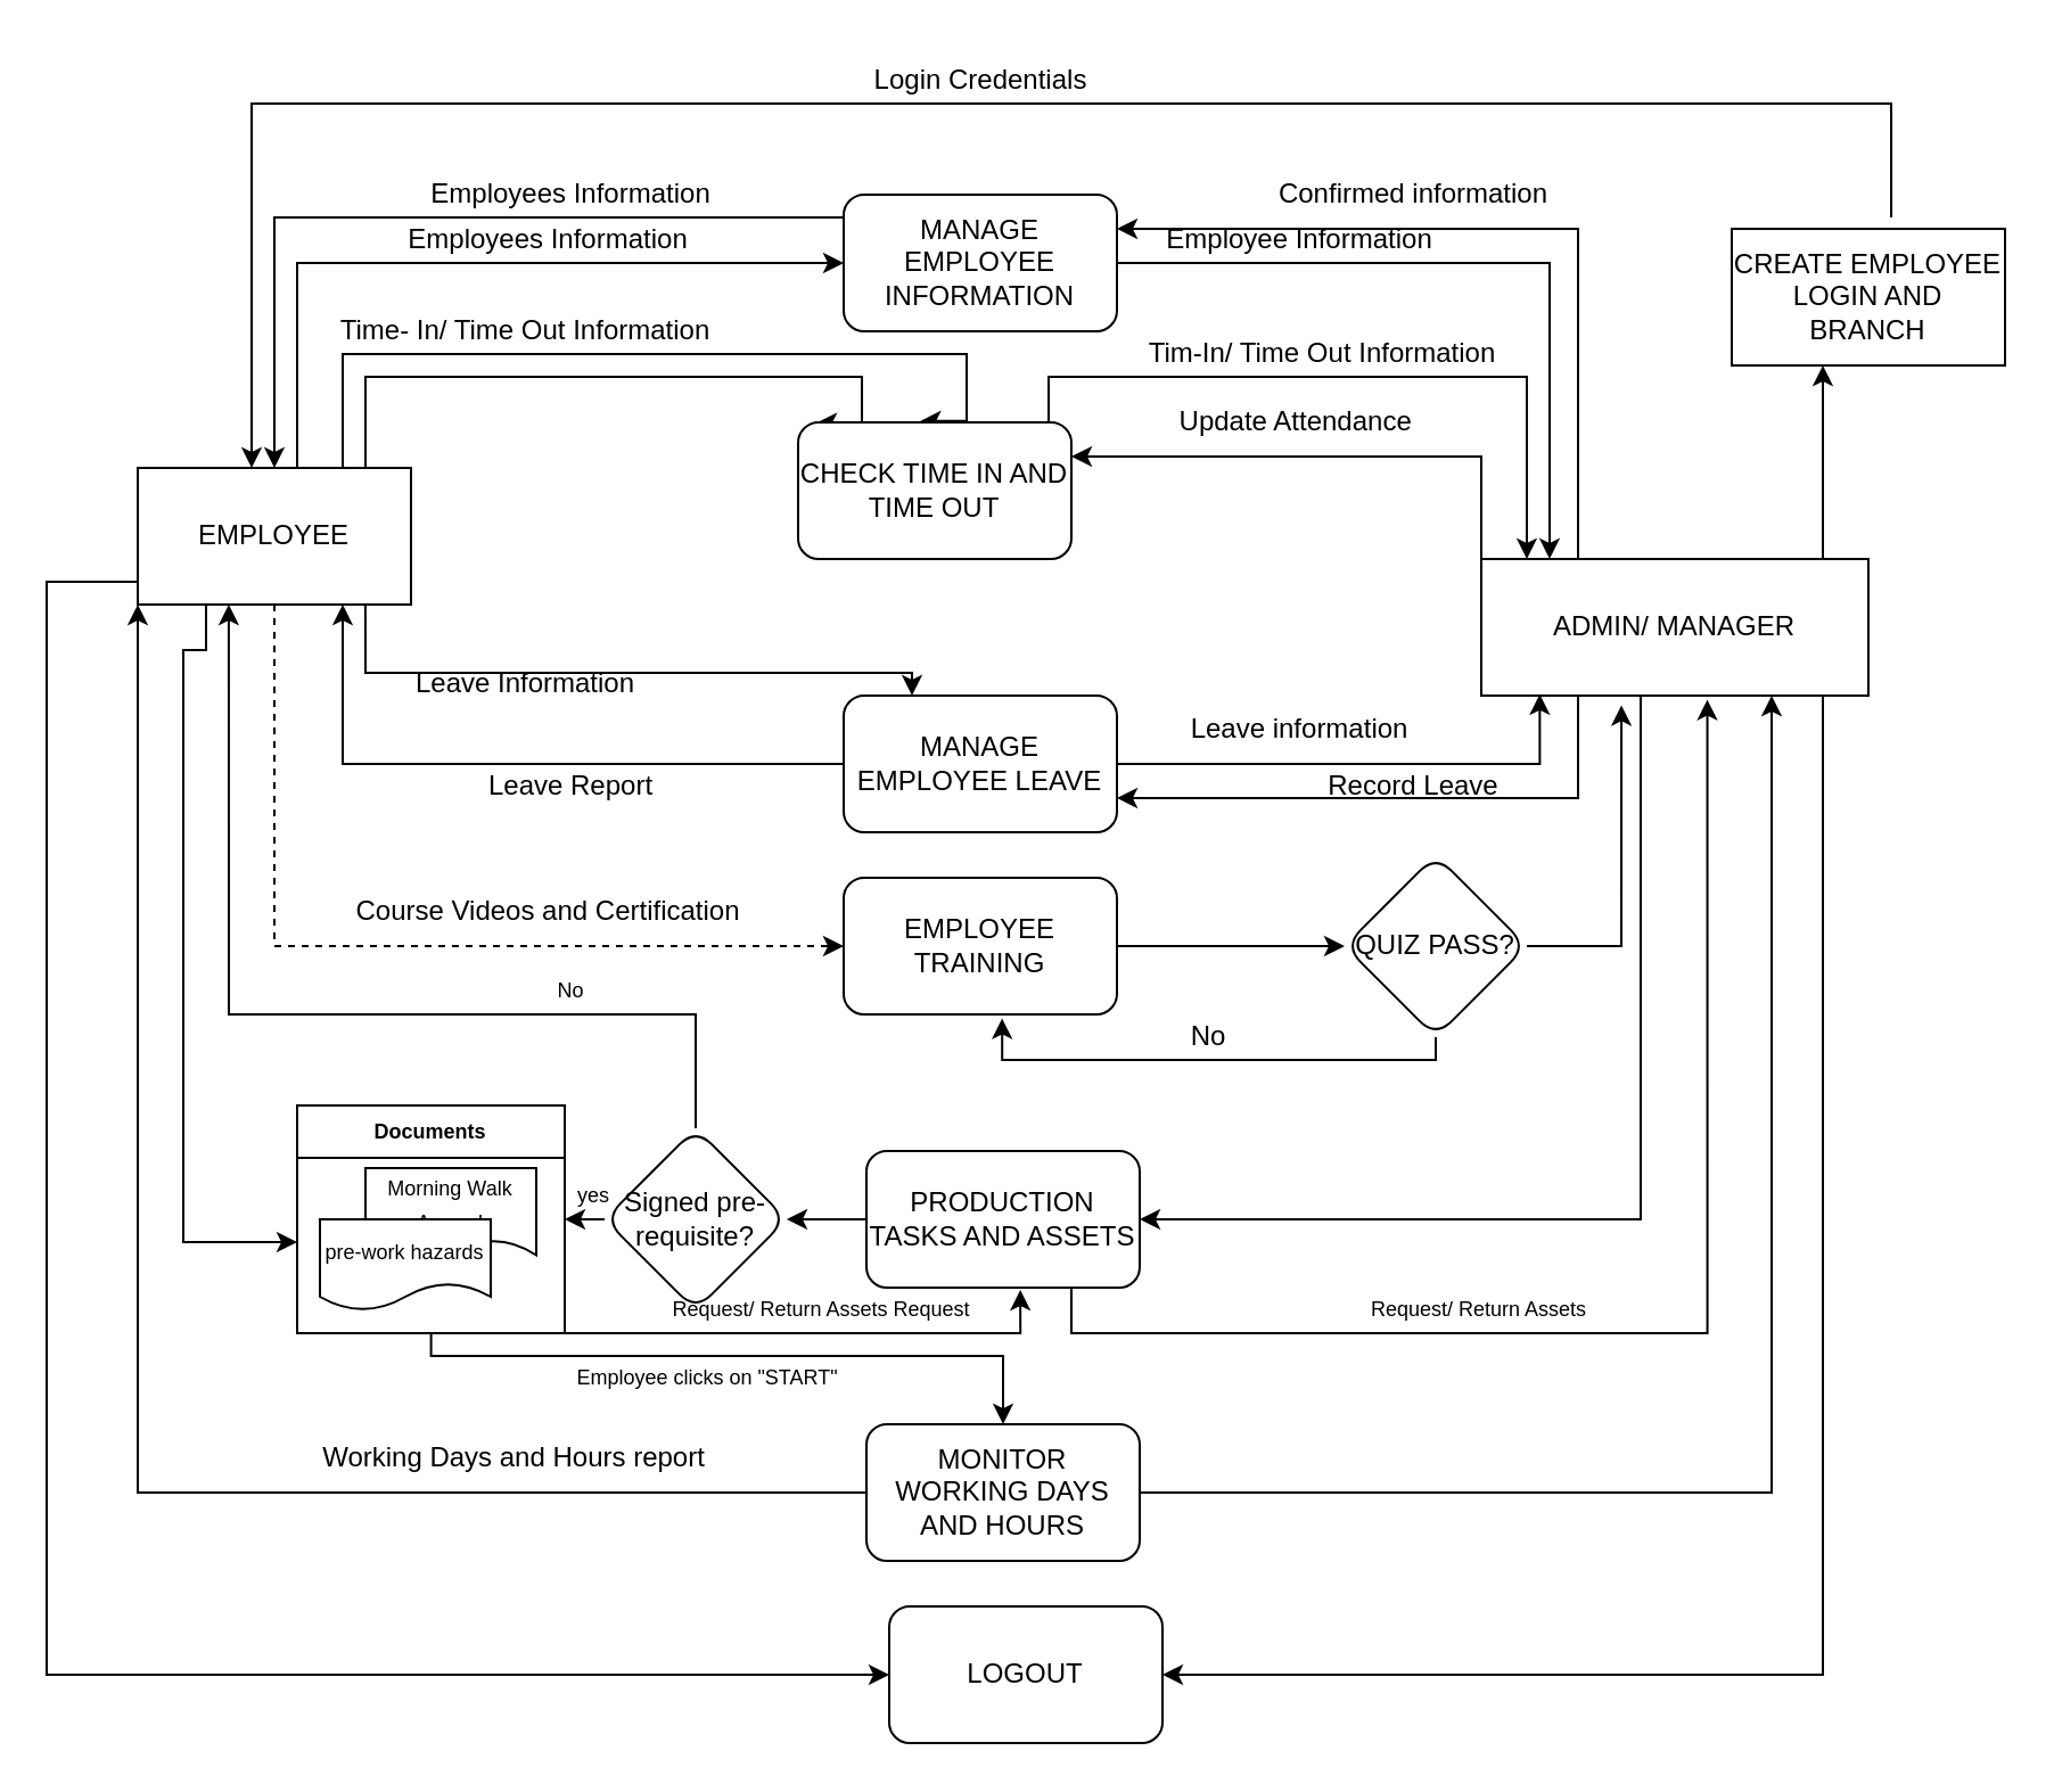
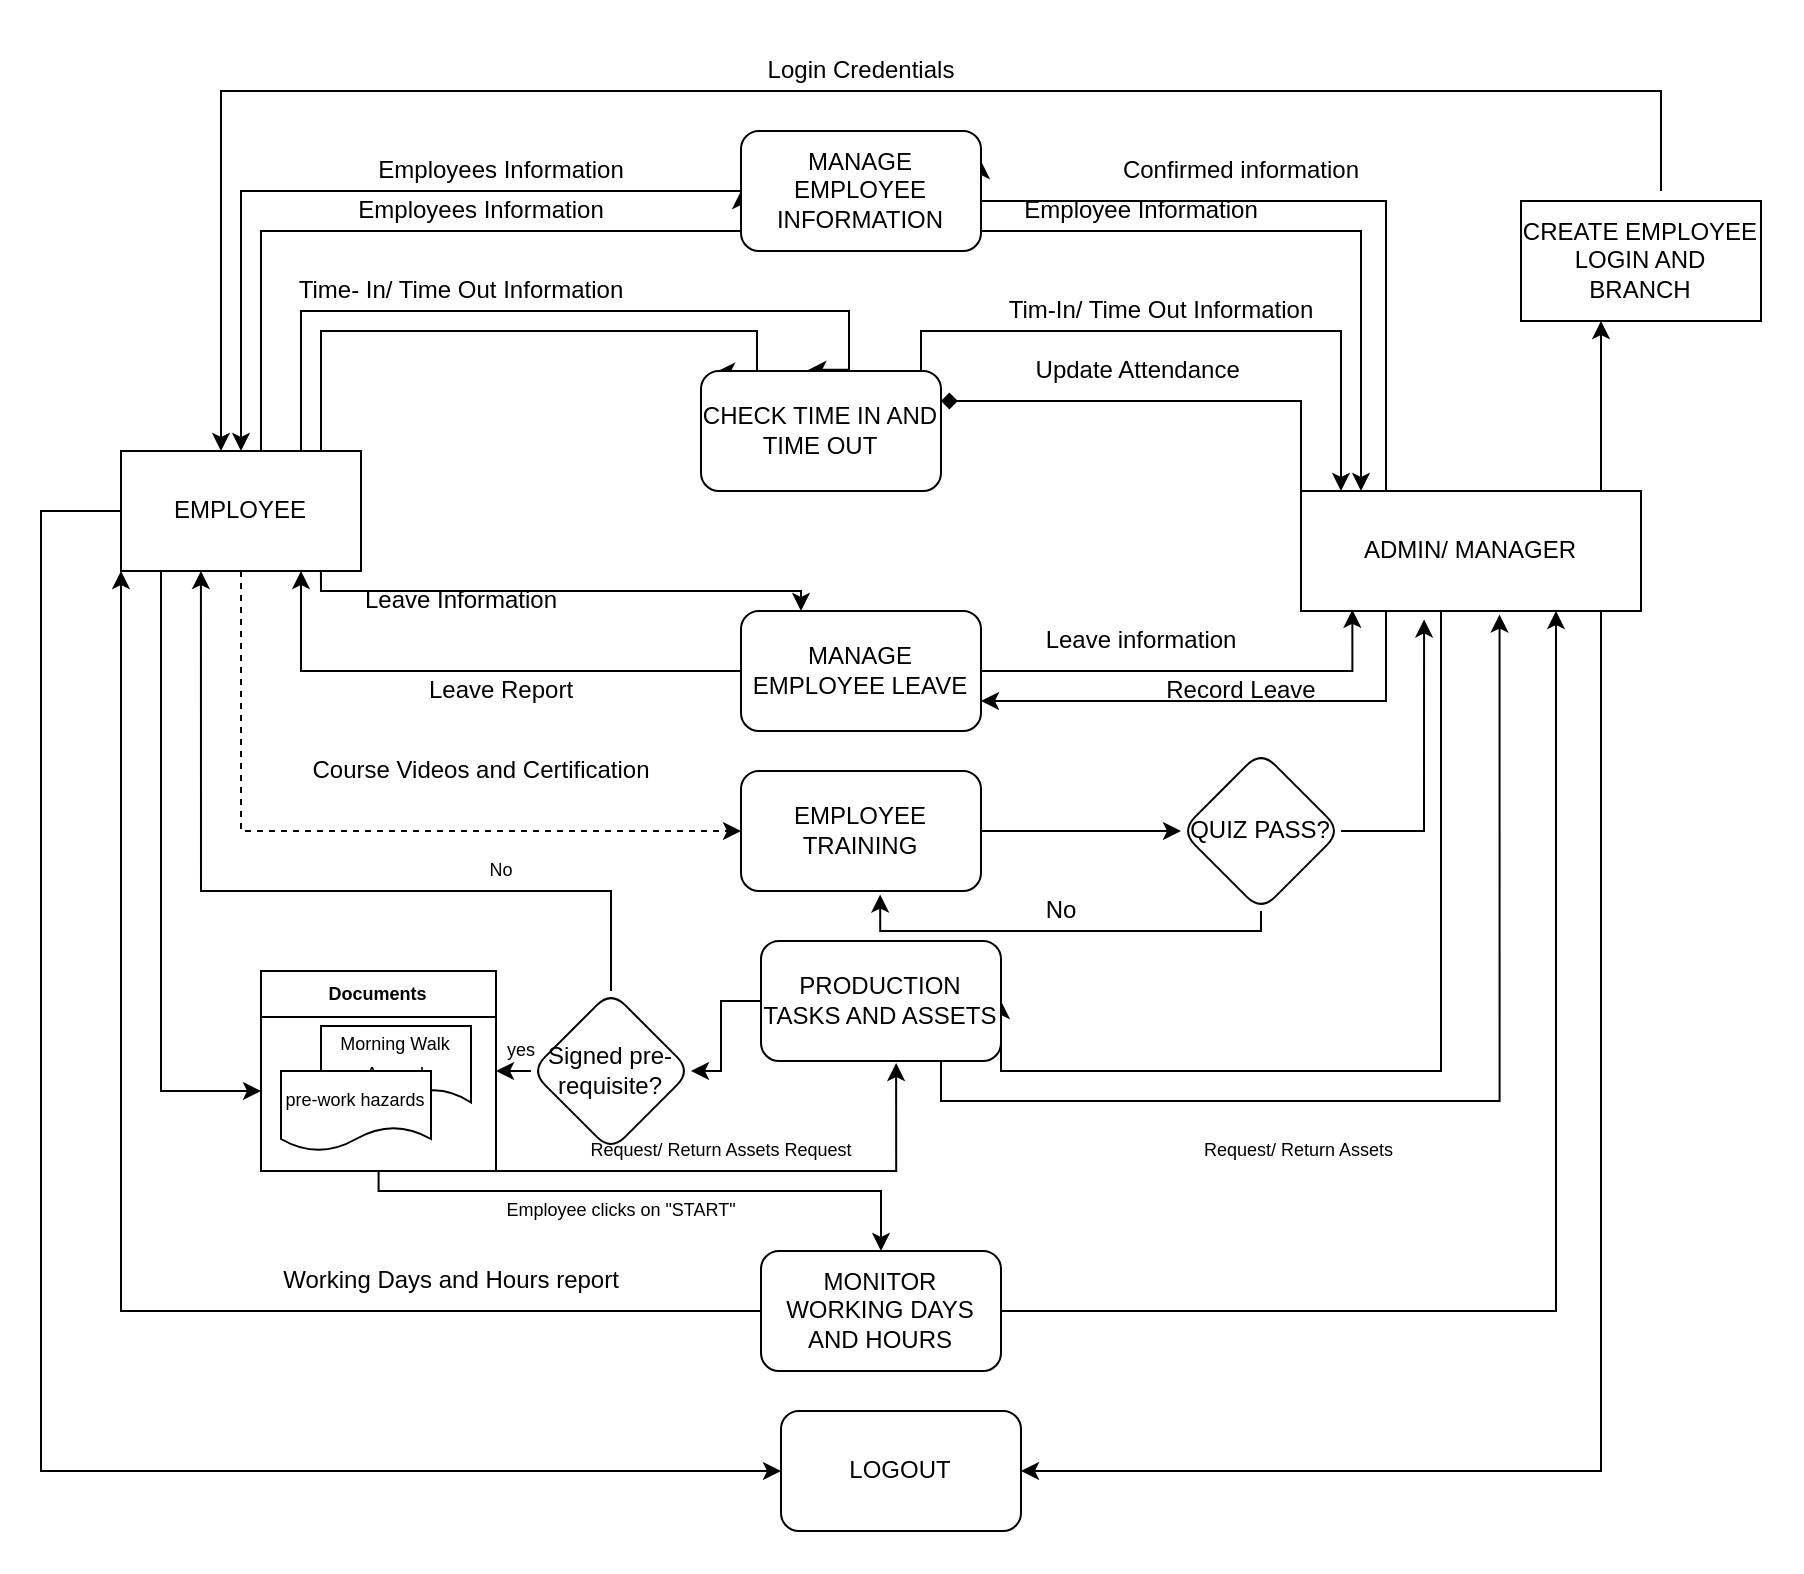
- <mxCell id="19" value="MANAGE EMPLOYEE INFORMATION" style="rounded=1;whiteSpace=wrap;html=1;" vertex="1" parent="1"><mxGeometry x="370" y="85" width="120" height="60" as="geometry" /></mxCell>
+ <mxCell id="19" value="MANAGE EMPLOYEE INFORMATION" style="rounded=1;whiteSpace=wrap;html=1;" vertex="1" parent="1"><mxGeometry x="370" y="65" width="120" height="60" as="geometry" /></mxCell>
- <mxCell id="4" style="edgeStyle=orthogonalEdgeStyle;rounded=0;orthogonalLoop=1;jettySize=auto;html=1;exitX=0;exitY=0;exitDx=0;exitDy=0;entryX=1;entryY=0.25;entryDx=0;entryDy=0;" edge="1" parent="1" source="8" target="21"><mxGeometry relative="1" as="geometry" /></mxCell>
+ <mxCell id="4" style="edgeStyle=orthogonalEdgeStyle;rounded=0;orthogonalLoop=1;jettySize=auto;html=1;exitX=0;exitY=0;exitDx=0;exitDy=0;entryX=1;entryY=0.25;entryDx=0;entryDy=0;endArrow=diamond;" edge="1" parent="1" source="8" target="21"><mxGeometry relative="1" as="geometry" /></mxCell>
- <mxCell id="16" value="EMPLOYEE" style="rounded=0;whiteSpace=wrap;html=1;" vertex="1" parent="1"><mxGeometry x="60" y="205" width="120" height="60" as="geometry" /></mxCell>
+ <mxCell id="16" value="EMPLOYEE" style="rounded=0;whiteSpace=wrap;html=1;" vertex="1" parent="1"><mxGeometry x="60" y="225" width="120" height="60" as="geometry" /></mxCell>
- <mxCell id="48" value="Course Videos and Certification" style="text;html=1;align=center;verticalAlign=middle;resizable=0;points=[];autosize=1;strokeColor=none;fillColor=none;" vertex="1" parent="1"><mxGeometry x="145" y="385" width="190" height="30" as="geometry" /></mxCell>
+ <mxCell id="48" value="Course Videos and Certification" style="text;html=1;align=center;verticalAlign=middle;resizable=0;points=[];autosize=1;strokeColor=none;fillColor=none;" vertex="1" parent="1"><mxGeometry x="145" y="370" width="190" height="30" as="geometry" /></mxCell>
- <mxCell id="52" value="PRODUCTION TASKS AND ASSETS" style="rounded=1;whiteSpace=wrap;html=1;" vertex="1" parent="1"><mxGeometry x="380" y="505" width="120" height="60" as="geometry" /></mxCell>
+ <mxCell id="52" value="PRODUCTION TASKS AND ASSETS" style="rounded=1;whiteSpace=wrap;html=1;" vertex="1" parent="1"><mxGeometry x="380" y="470" width="120" height="60" as="geometry" /></mxCell>
